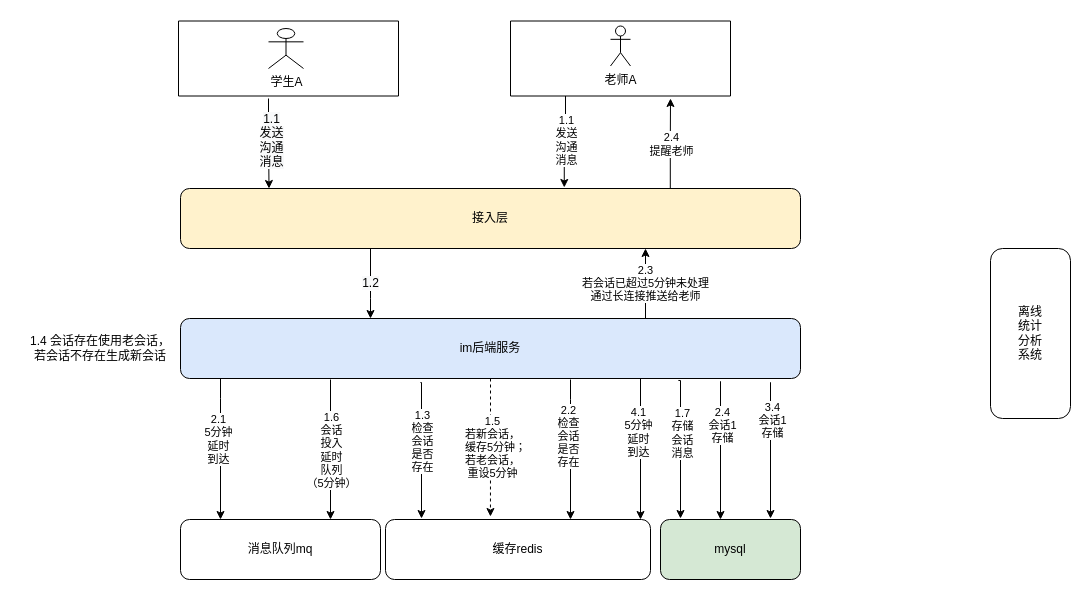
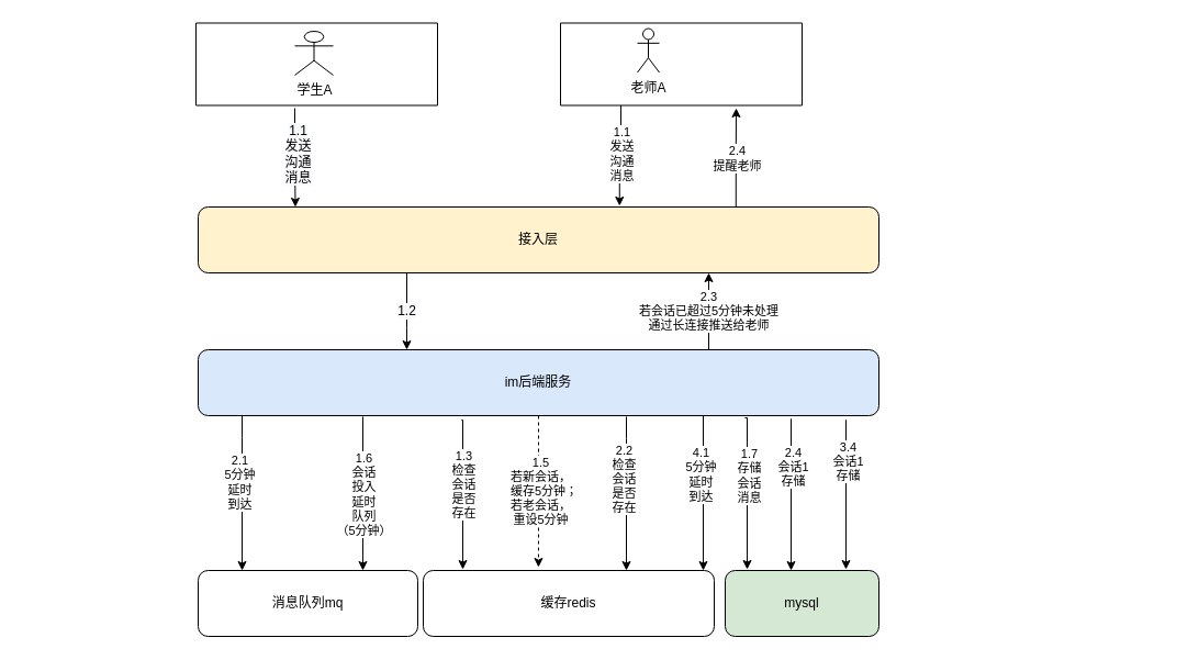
- <mxCell id="12" value="老师A" style="shape=umlActor;verticalLabelPosition=bottom;verticalAlign=top;html=1;outlineConnect=0;" vertex="1" parent="1"><mxGeometry x="610" y="25.5" width="20" height="40" as="geometry" /></mxCell>
+ <mxCell id="12" value="老师A" style="shape=umlActor;verticalLabelPosition=bottom;verticalAlign=top;html=1;outlineConnect=0;" vertex="1" parent="1"><mxGeometry x="580" y="25.5" width="20" height="40" as="geometry" /></mxCell>
- <mxCell id="9" value="离线&lt;br&gt;统计&lt;br&gt;分析&lt;br&gt;系统" style="rounded=1;whiteSpace=wrap;html=1;" vertex="1" parent="1"><mxGeometry x="990" y="248" width="80" height="170" as="geometry" /></mxCell>
- <mxCell id="32" value="1.4 会话存在使用老会话，&lt;br&gt;若会话不存在生成新会话" style="text;html=1;strokeColor=none;fillColor=none;align=center;verticalAlign=middle;whiteSpace=wrap;rounded=0;" vertex="1" parent="1"><mxGeometry x="20" y="323" width="160" height="50" as="geometry" /></mxCell>
